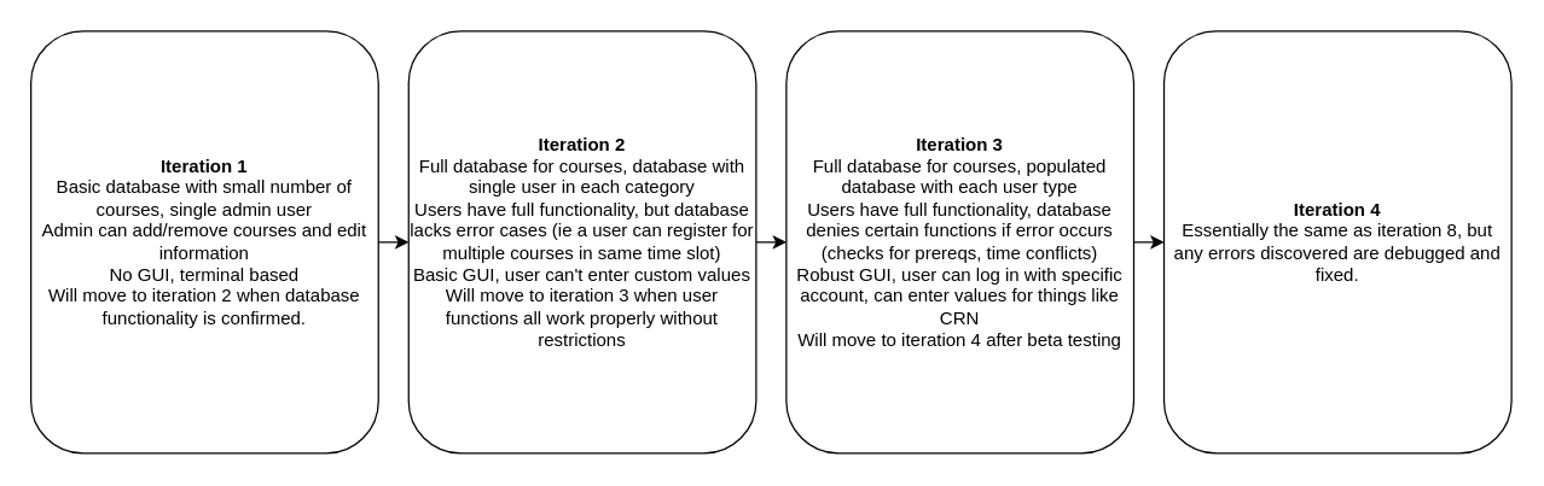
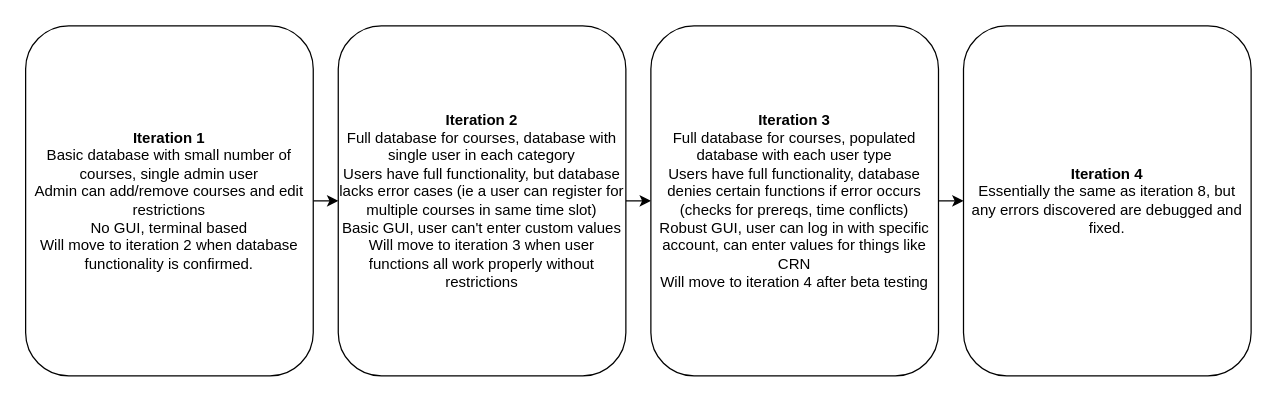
- <mxCell id="3" value="&lt;b&gt;Iteration 1&lt;/b&gt;&lt;br&gt;Basic database with small number of courses, single admin user&lt;br&gt;Admin can add/remove courses and edit information&lt;br&gt;No GUI, terminal based&lt;br&gt;Will move to iteration 2 when database functionality is confirmed." style="rounded=1;whiteSpace=wrap;html=1;" vertex="1" parent="1"><mxGeometry x="20" y="20" width="230" height="280" as="geometry" /></mxCell>
+ <mxCell id="3" value="&lt;b&gt;Iteration 1&lt;/b&gt;&lt;br&gt;Basic database with small number of courses, single admin user&lt;br&gt;Admin can add/remove courses and edit restrictions&lt;br&gt;No GUI, terminal based&lt;br&gt;Will move to iteration 2 when database functionality is confirmed." style="rounded=1;whiteSpace=wrap;html=1;" vertex="1" parent="1"><mxGeometry x="20" y="20" width="230" height="280" as="geometry" /></mxCell>
